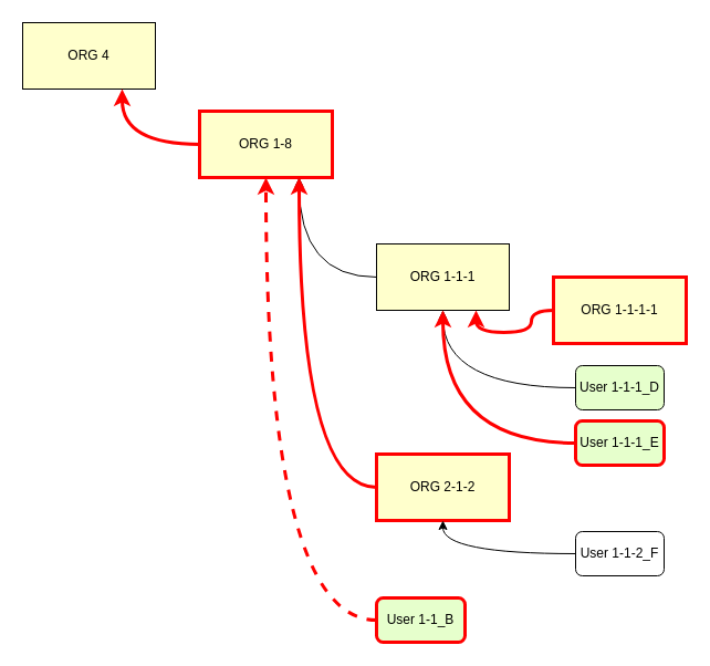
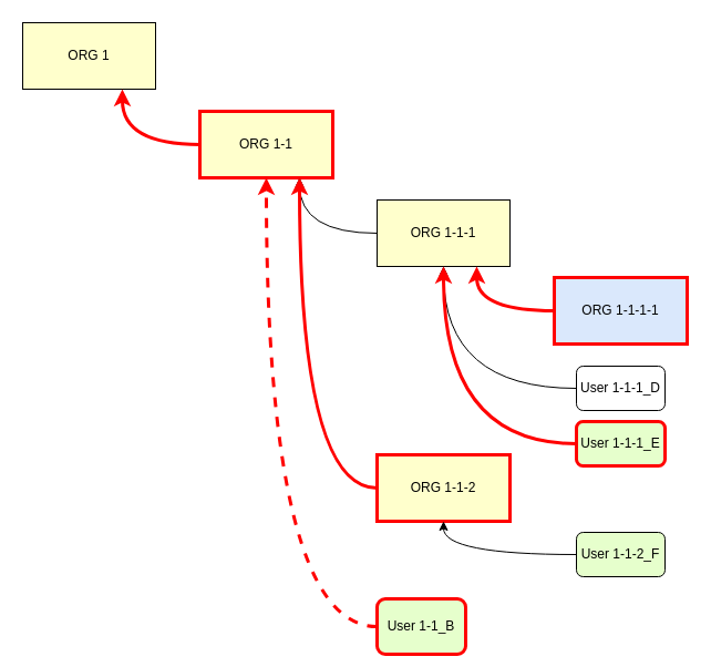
- <mxCell id="2" value="ORG 4" style="rounded=0;whiteSpace=wrap;html=1;fillColor=#FFFFCC;" parent="1" vertex="1"><mxGeometry x="20" y="20" width="120" height="60" as="geometry" /></mxCell>
+ <mxCell id="2" value="ORG 1" style="rounded=0;whiteSpace=wrap;html=1;fillColor=#FFFFCC;" parent="1" vertex="1"><mxGeometry x="20" y="20" width="120" height="60" as="geometry" /></mxCell>
- <mxCell id="4" value="ORG 1-8" style="rounded=0;whiteSpace=wrap;html=1;fillColor=#FFFFCC;strokeColor=#FF0000;strokeWidth=3;" parent="1" vertex="1"><mxGeometry x="180" y="100" width="120" height="60" as="geometry" /></mxCell>
+ <mxCell id="4" value="ORG 1-1" style="rounded=0;whiteSpace=wrap;html=1;fillColor=#FFFFCC;strokeColor=#FF0000;strokeWidth=3;" parent="1" vertex="1"><mxGeometry x="180" y="100" width="120" height="60" as="geometry" /></mxCell>
- <mxCell id="6" value="&lt;div&gt;ORG 1-1-1&lt;/div&gt;" style="rounded=0;whiteSpace=wrap;html=1;fillColor=#FFFFCC;" parent="1" vertex="1"><mxGeometry x="340" y="220" width="120" height="60" as="geometry" /></mxCell>
+ <mxCell id="6" value="&lt;div&gt;ORG 1-1-1&lt;/div&gt;" style="rounded=0;whiteSpace=wrap;html=1;fillColor=#FFFFCC;" parent="1" vertex="1"><mxGeometry x="340" y="180" width="120" height="60" as="geometry" /></mxCell>
- <mxCell id="18" value="&lt;div&gt;ORG 1-1-1-1&lt;/div&gt;" style="rounded=0;whiteSpace=wrap;html=1;fillColor=#FFFFCC;strokeColor=#FF0000;strokeWidth=3;" parent="1" vertex="1"><mxGeometry x="500" y="250" width="120" height="60" as="geometry" /></mxCell>
+ <mxCell id="18" value="&lt;div&gt;ORG 1-1-1-1&lt;/div&gt;" style="rounded=0;whiteSpace=wrap;html=1;fillColor=#dae8fc;strokeColor=#FF0000;strokeWidth=3;" parent="1" vertex="1"><mxGeometry x="500" y="250" width="120" height="60" as="geometry" /></mxCell>
- <mxCell id="12" value="&lt;div&gt;User 1-1-1_D&lt;/div&gt;" style="rounded=1;whiteSpace=wrap;html=1;fillColor=#E6FFCC;" parent="1" vertex="1"><mxGeometry x="520" y="330" width="80" height="40" as="geometry" /></mxCell>
+ <mxCell id="12" value="&lt;div&gt;User 1-1-1_D&lt;/div&gt;" style="rounded=1;whiteSpace=wrap;html=1;fillColor=#ffffff;" parent="1" vertex="1"><mxGeometry x="520" y="330" width="80" height="40" as="geometry" /></mxCell>
- <mxCell id="8" value="&lt;div&gt;ORG 2-1-2&lt;/div&gt;" style="rounded=0;whiteSpace=wrap;html=1;fillColor=#FFFFCC;strokeColor=#FF0000;strokeWidth=3;" parent="1" vertex="1"><mxGeometry x="340" y="410" width="120" height="60" as="geometry" /></mxCell>
+ <mxCell id="8" value="&lt;div&gt;ORG 1-1-2&lt;/div&gt;" style="rounded=0;whiteSpace=wrap;html=1;fillColor=#FFFFCC;strokeColor=#FF0000;strokeWidth=3;" parent="1" vertex="1"><mxGeometry x="340" y="410" width="120" height="60" as="geometry" /></mxCell>
- <mxCell id="16" value="&lt;div&gt;User 1-1-2_F&lt;/div&gt;" style="rounded=1;whiteSpace=wrap;html=1;fillColor=#ffffff;" parent="1" vertex="1"><mxGeometry x="520" y="480" width="80" height="40" as="geometry" /></mxCell>
+ <mxCell id="16" value="&lt;div&gt;User 1-1-2_F&lt;/div&gt;" style="rounded=1;whiteSpace=wrap;html=1;fillColor=#E6FFCC;" parent="1" vertex="1"><mxGeometry x="520" y="480" width="80" height="40" as="geometry" /></mxCell>
- <mxCell id="10" value="&lt;div&gt;User 1-1_B&lt;/div&gt;" style="rounded=1;whiteSpace=wrap;html=1;fillColor=#E6FFCC;strokeColor=#FF0000;strokeWidth=3;" parent="1" vertex="1"><mxGeometry x="340" y="540" width="80" height="40" as="geometry" /></mxCell>
+ <mxCell id="10" value="&lt;div&gt;User 1-1_B&lt;/div&gt;" style="rounded=1;whiteSpace=wrap;html=1;fillColor=#E6FFCC;strokeColor=#FF0000;strokeWidth=3;" parent="1" vertex="1"><mxGeometry x="340" y="540" width="80" height="50" as="geometry" /></mxCell>
